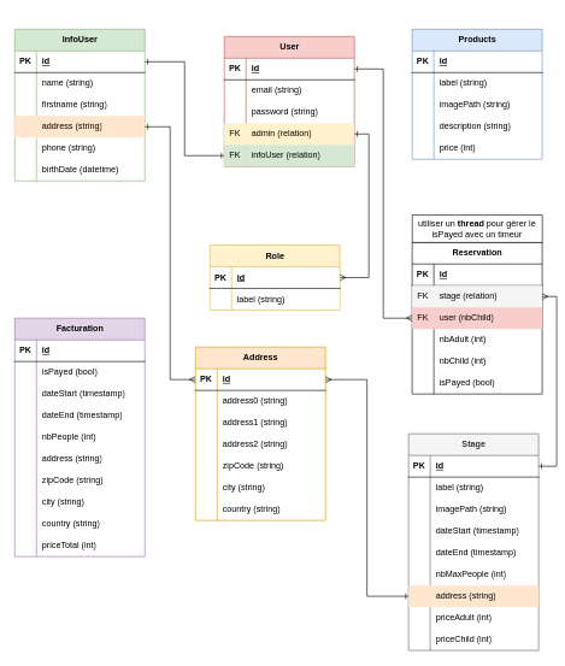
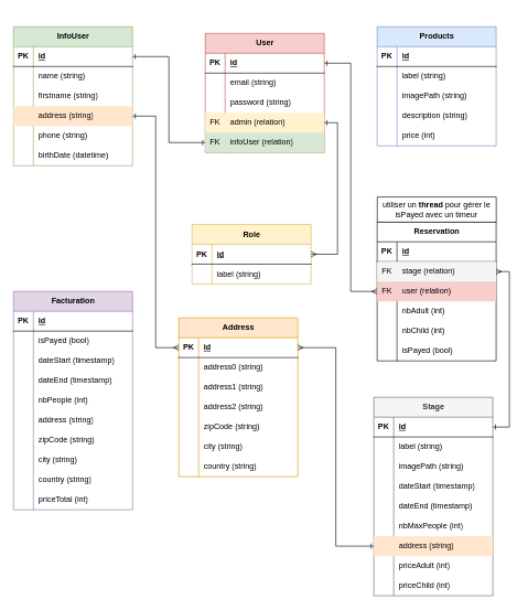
- <mxCell id="93" value="user (nbChild)" style="shape=partialRectangle;connectable=0;fillColor=none;top=0;left=0;bottom=0;right=0;align=left;spacingLeft=6;overflow=hidden;whiteSpace=wrap;html=1;" parent="91" vertex="1"><mxGeometry x="30" width="150" height="30" as="geometry"><mxRectangle width="150" height="30" as="alternateBounds" /></mxGeometry></mxCell>
+ <mxCell id="93" value="user (relation)" style="shape=partialRectangle;connectable=0;fillColor=none;top=0;left=0;bottom=0;right=0;align=left;spacingLeft=6;overflow=hidden;whiteSpace=wrap;html=1;" parent="91" vertex="1"><mxGeometry x="30" width="150" height="30" as="geometry"><mxRectangle width="150" height="30" as="alternateBounds" /></mxGeometry></mxCell>
